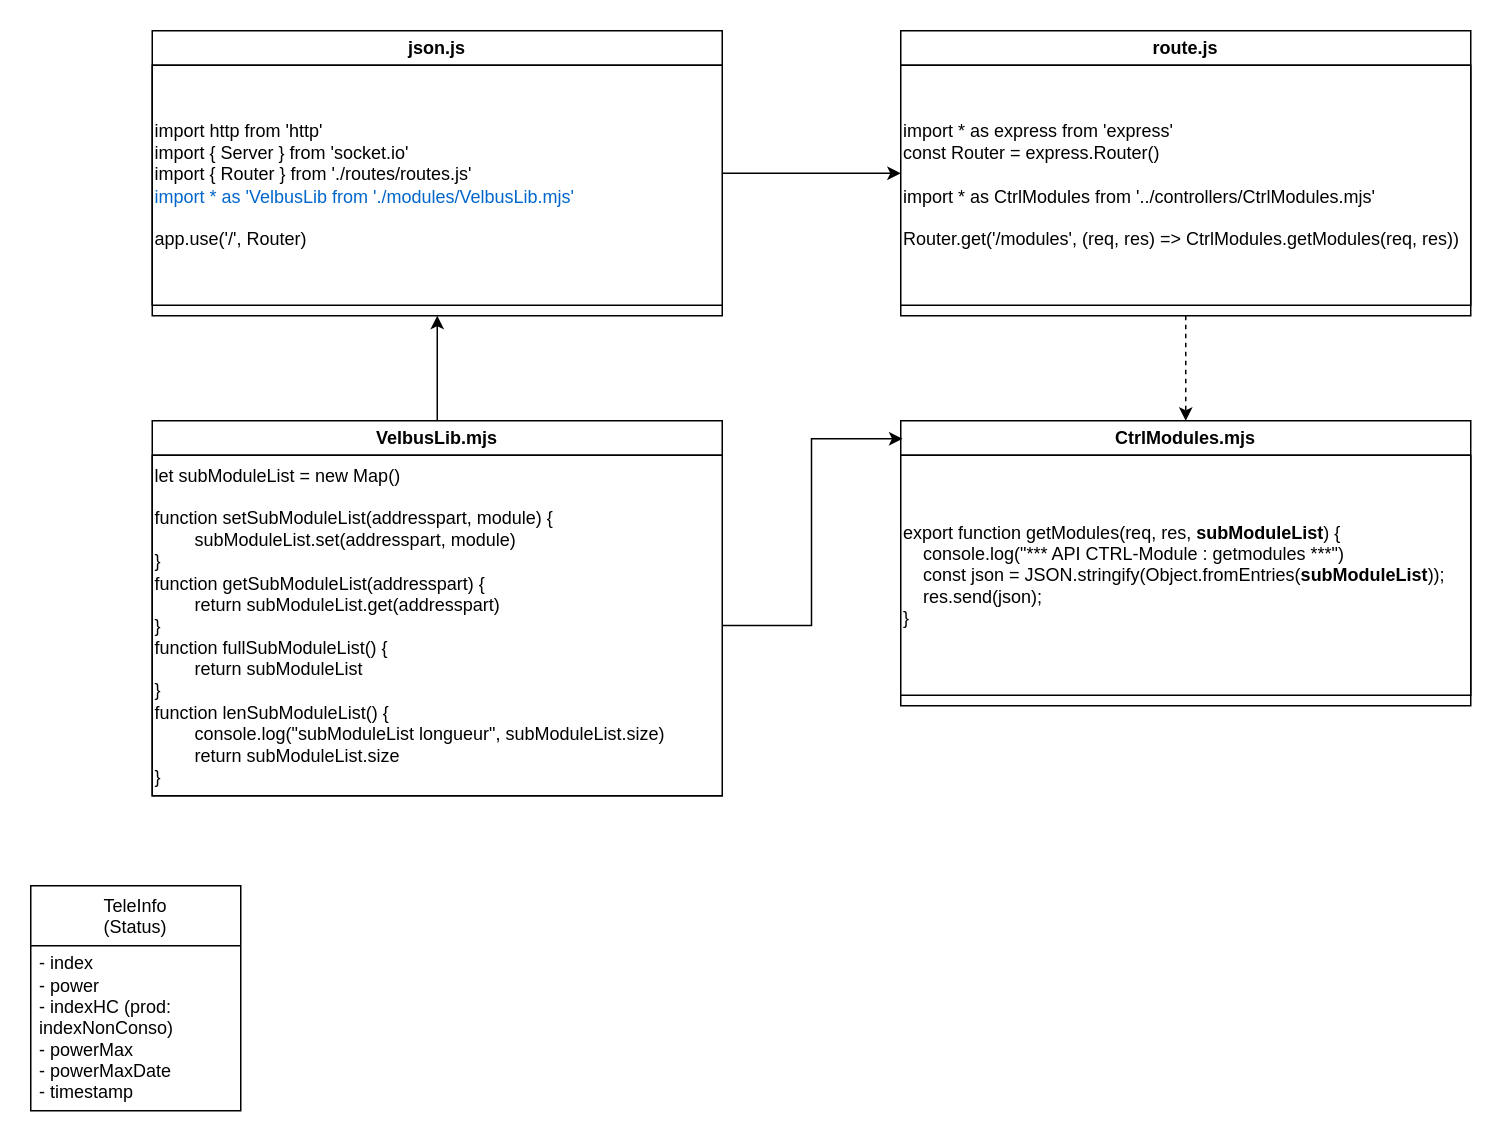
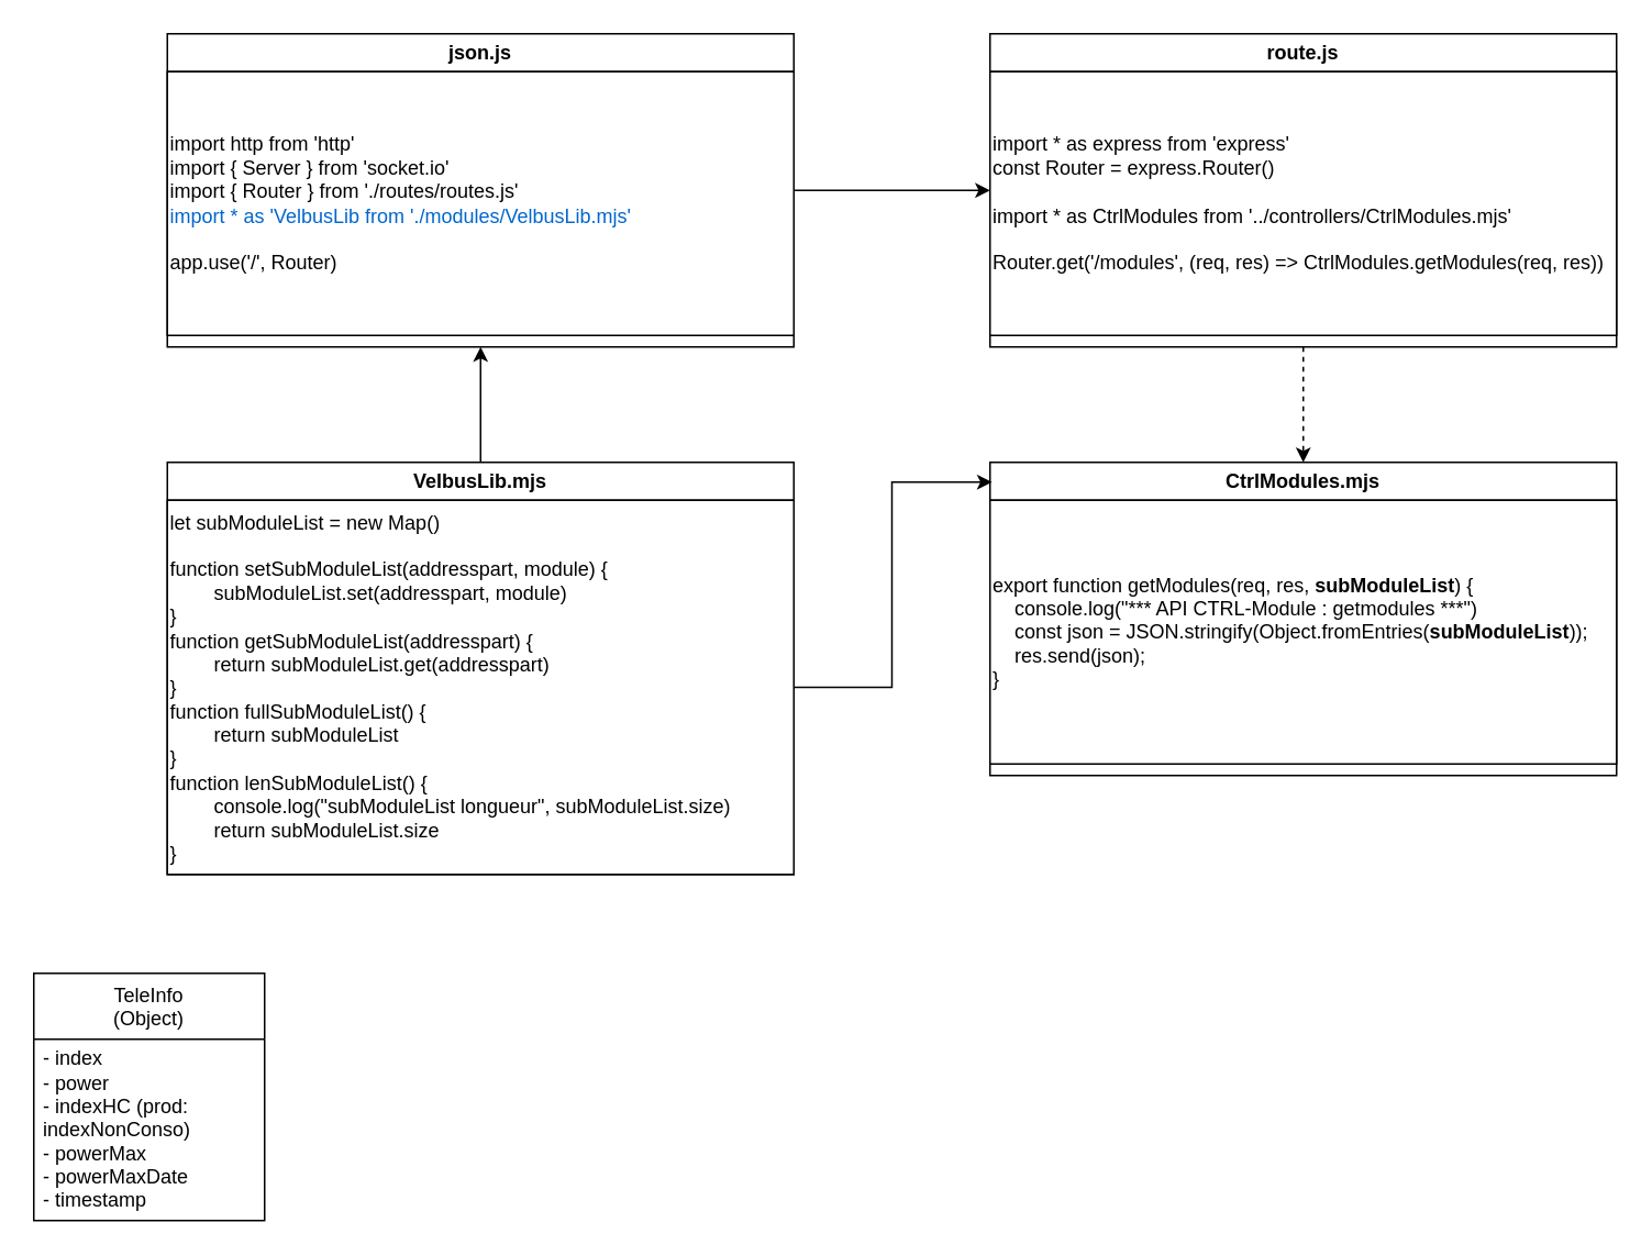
- <mxCell id="14" value="TeleInfo&lt;div&gt;(Status)&lt;/div&gt;" style="swimlane;fontStyle=0;align=center;verticalAlign=top;childLayout=stackLayout;horizontal=1;startSize=40;horizontalStack=0;resizeParent=1;resizeParentMax=0;resizeLast=0;collapsible=0;marginBottom=0;html=1;whiteSpace=wrap;" vertex="1" parent="1"><mxGeometry x="20" y="590" width="140" height="150" as="geometry" /></mxCell>
+ <mxCell id="14" value="TeleInfo&lt;div&gt;(Object)&lt;/div&gt;" style="swimlane;fontStyle=0;align=center;verticalAlign=top;childLayout=stackLayout;horizontal=1;startSize=40;horizontalStack=0;resizeParent=1;resizeParentMax=0;resizeLast=0;collapsible=0;marginBottom=0;html=1;whiteSpace=wrap;" vertex="1" parent="1"><mxGeometry x="20" y="590" width="140" height="150" as="geometry" /></mxCell>
